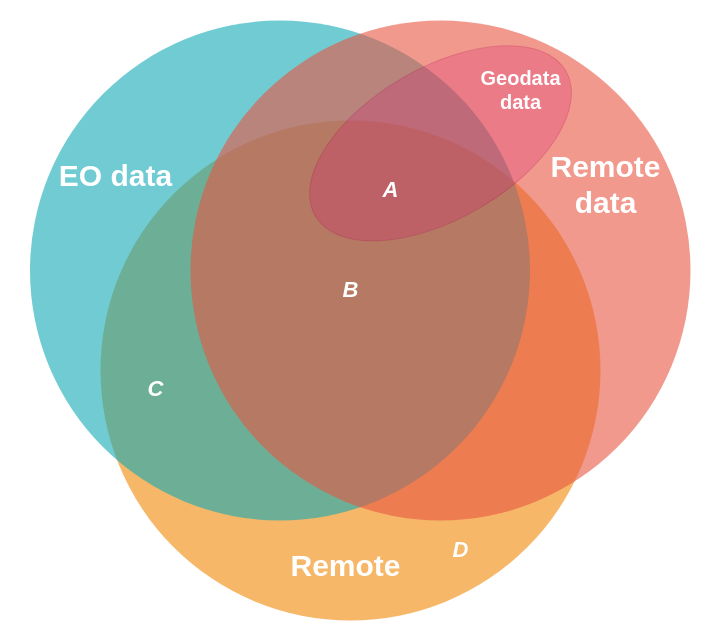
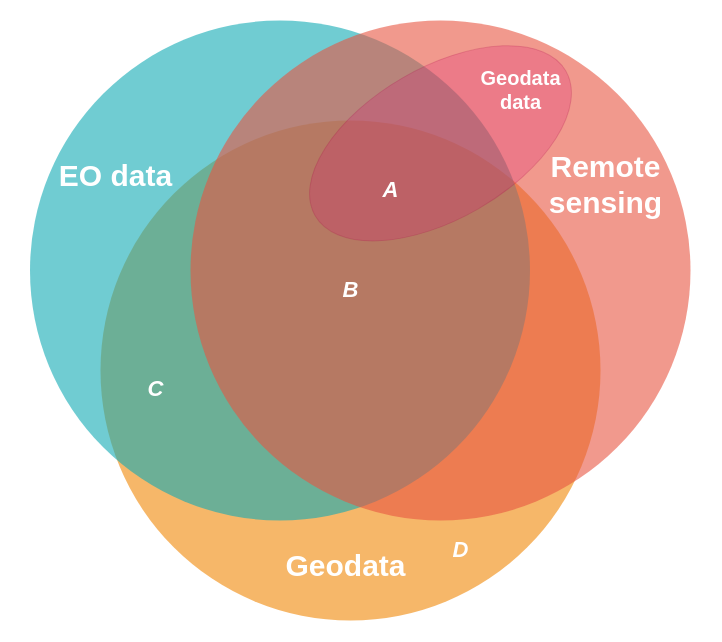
- <mxCell id="6" value="&lt;div style=&quot;font-size: 30px;&quot;&gt;&lt;b&gt;&lt;font style=&quot;font-size: 30px;&quot;&gt;Remote&lt;/font&gt;&lt;/b&gt;&lt;/div&gt;&lt;div style=&quot;font-size: 30px;&quot;&gt;&lt;b&gt;&lt;font style=&quot;font-size: 30px;&quot;&gt;data&lt;/font&gt;&lt;/b&gt;&lt;/div&gt;" style="text;fontSize=24;align=center;verticalAlign=middle;html=1;fontColor=#FFFFFF;" parent="1" vertex="1"><mxGeometry x="510" y="148.5" width="190" height="70" as="geometry" /></mxCell>
+ <mxCell id="6" value="&lt;div style=&quot;font-size: 30px;&quot;&gt;&lt;b&gt;&lt;font style=&quot;font-size: 30px;&quot;&gt;Remote&lt;/font&gt;&lt;/b&gt;&lt;/div&gt;&lt;div style=&quot;font-size: 30px;&quot;&gt;&lt;b&gt;&lt;font style=&quot;font-size: 30px;&quot;&gt;sensing&lt;/font&gt;&lt;/b&gt;&lt;/div&gt;" style="text;fontSize=24;align=center;verticalAlign=middle;html=1;fontColor=#FFFFFF;" parent="1" vertex="1"><mxGeometry x="510" y="148.5" width="190" height="70" as="geometry" /></mxCell>
- <mxCell id="7" value="&lt;font style=&quot;font-size: 30px;&quot;&gt;&lt;b&gt;Remote&lt;/b&gt;&lt;/font&gt;" style="text;fontSize=24;align=center;verticalAlign=middle;html=1;fontColor=#FFFFFF;" parent="1" vertex="1"><mxGeometry x="250" y="530" width="190" height="70" as="geometry" /></mxCell>
+ <mxCell id="7" value="&lt;font style=&quot;font-size: 30px;&quot;&gt;&lt;b&gt;Geodata&lt;/b&gt;&lt;/font&gt;" style="text;fontSize=24;align=center;verticalAlign=middle;html=1;fontColor=#FFFFFF;" parent="1" vertex="1"><mxGeometry x="250" y="530" width="190" height="70" as="geometry" /></mxCell>
